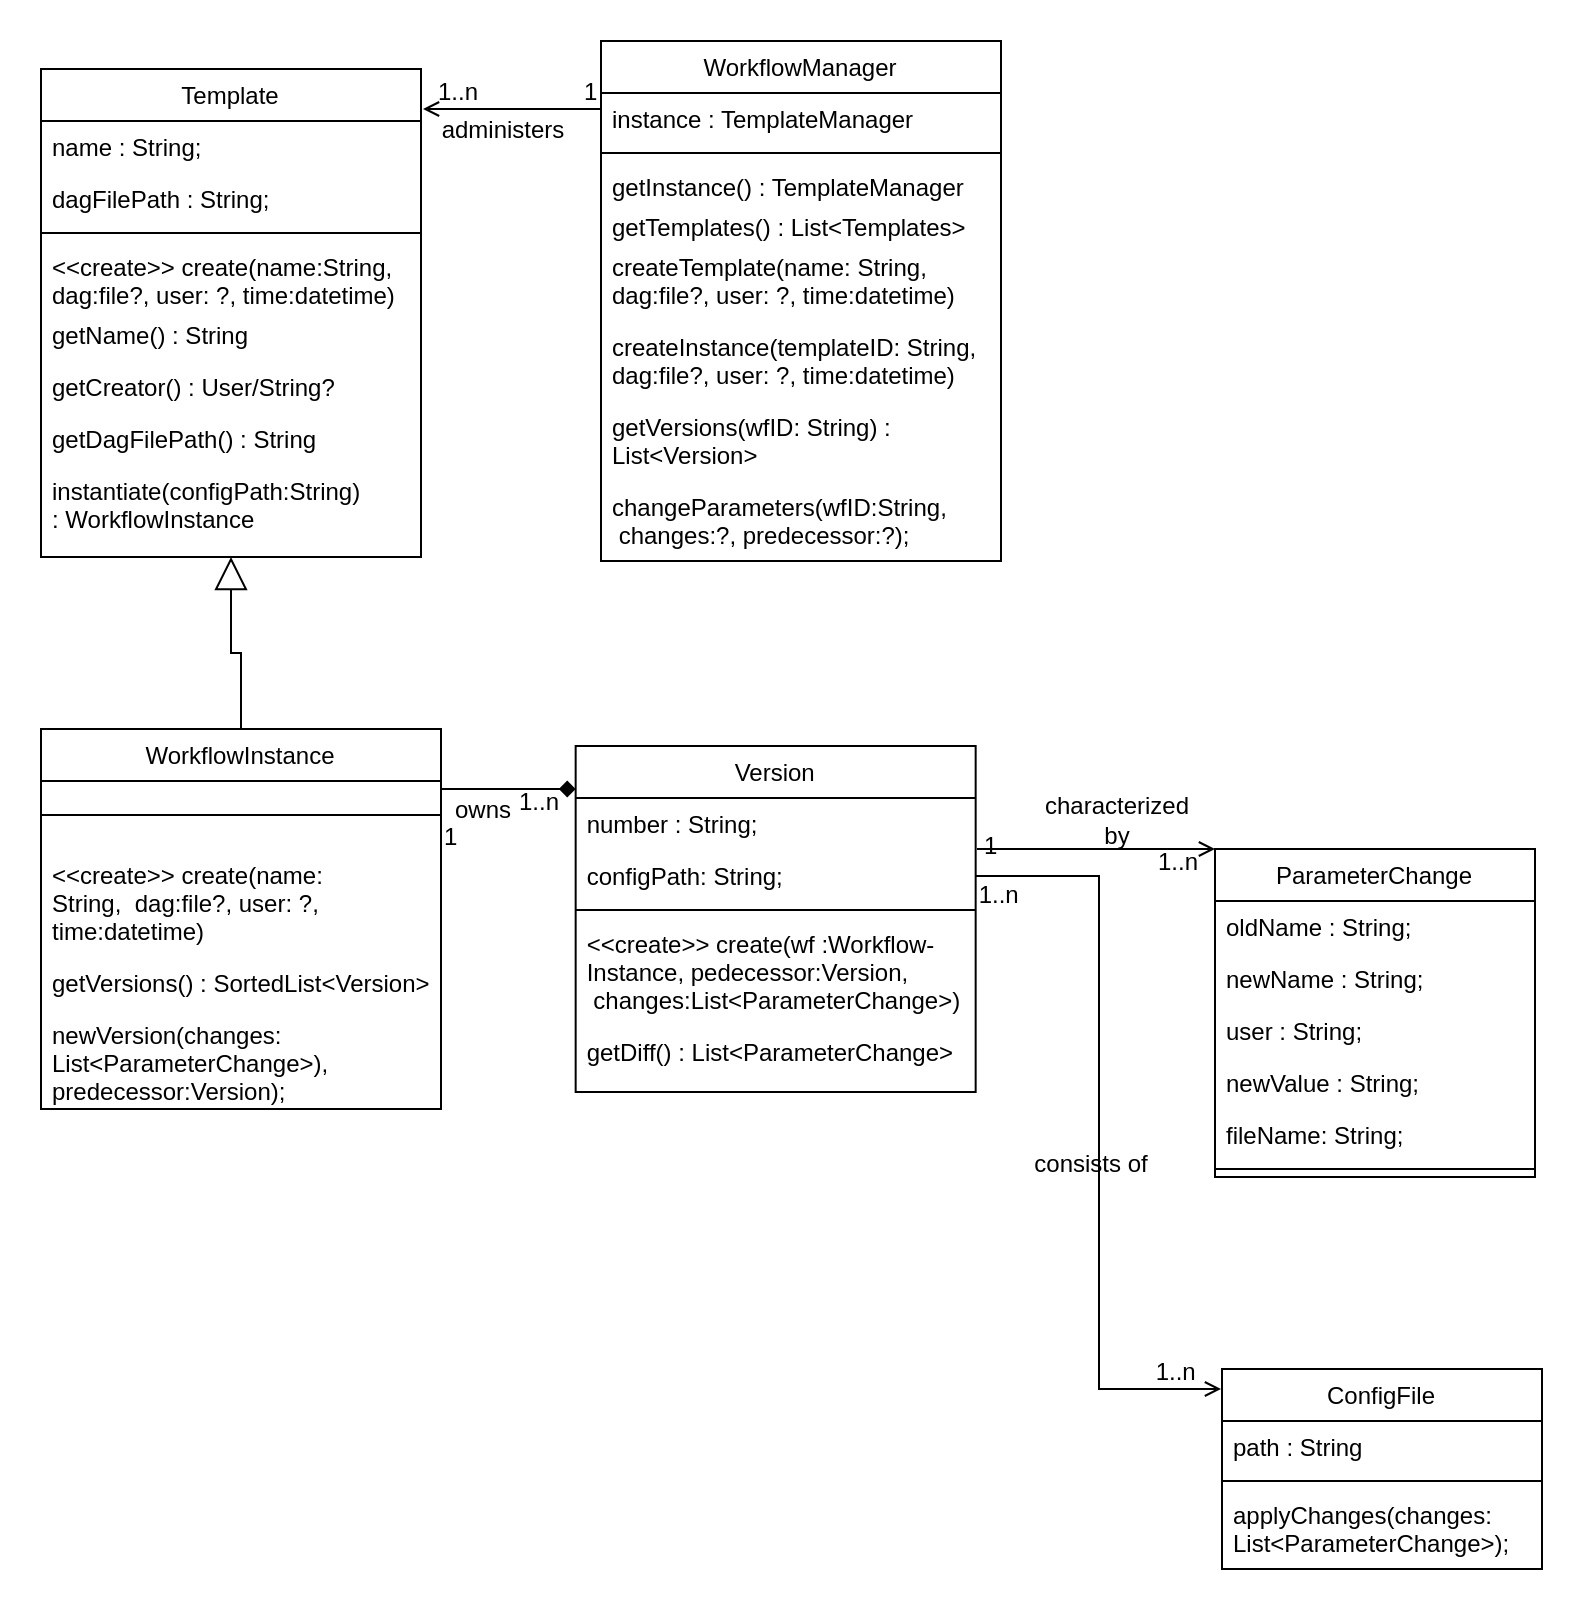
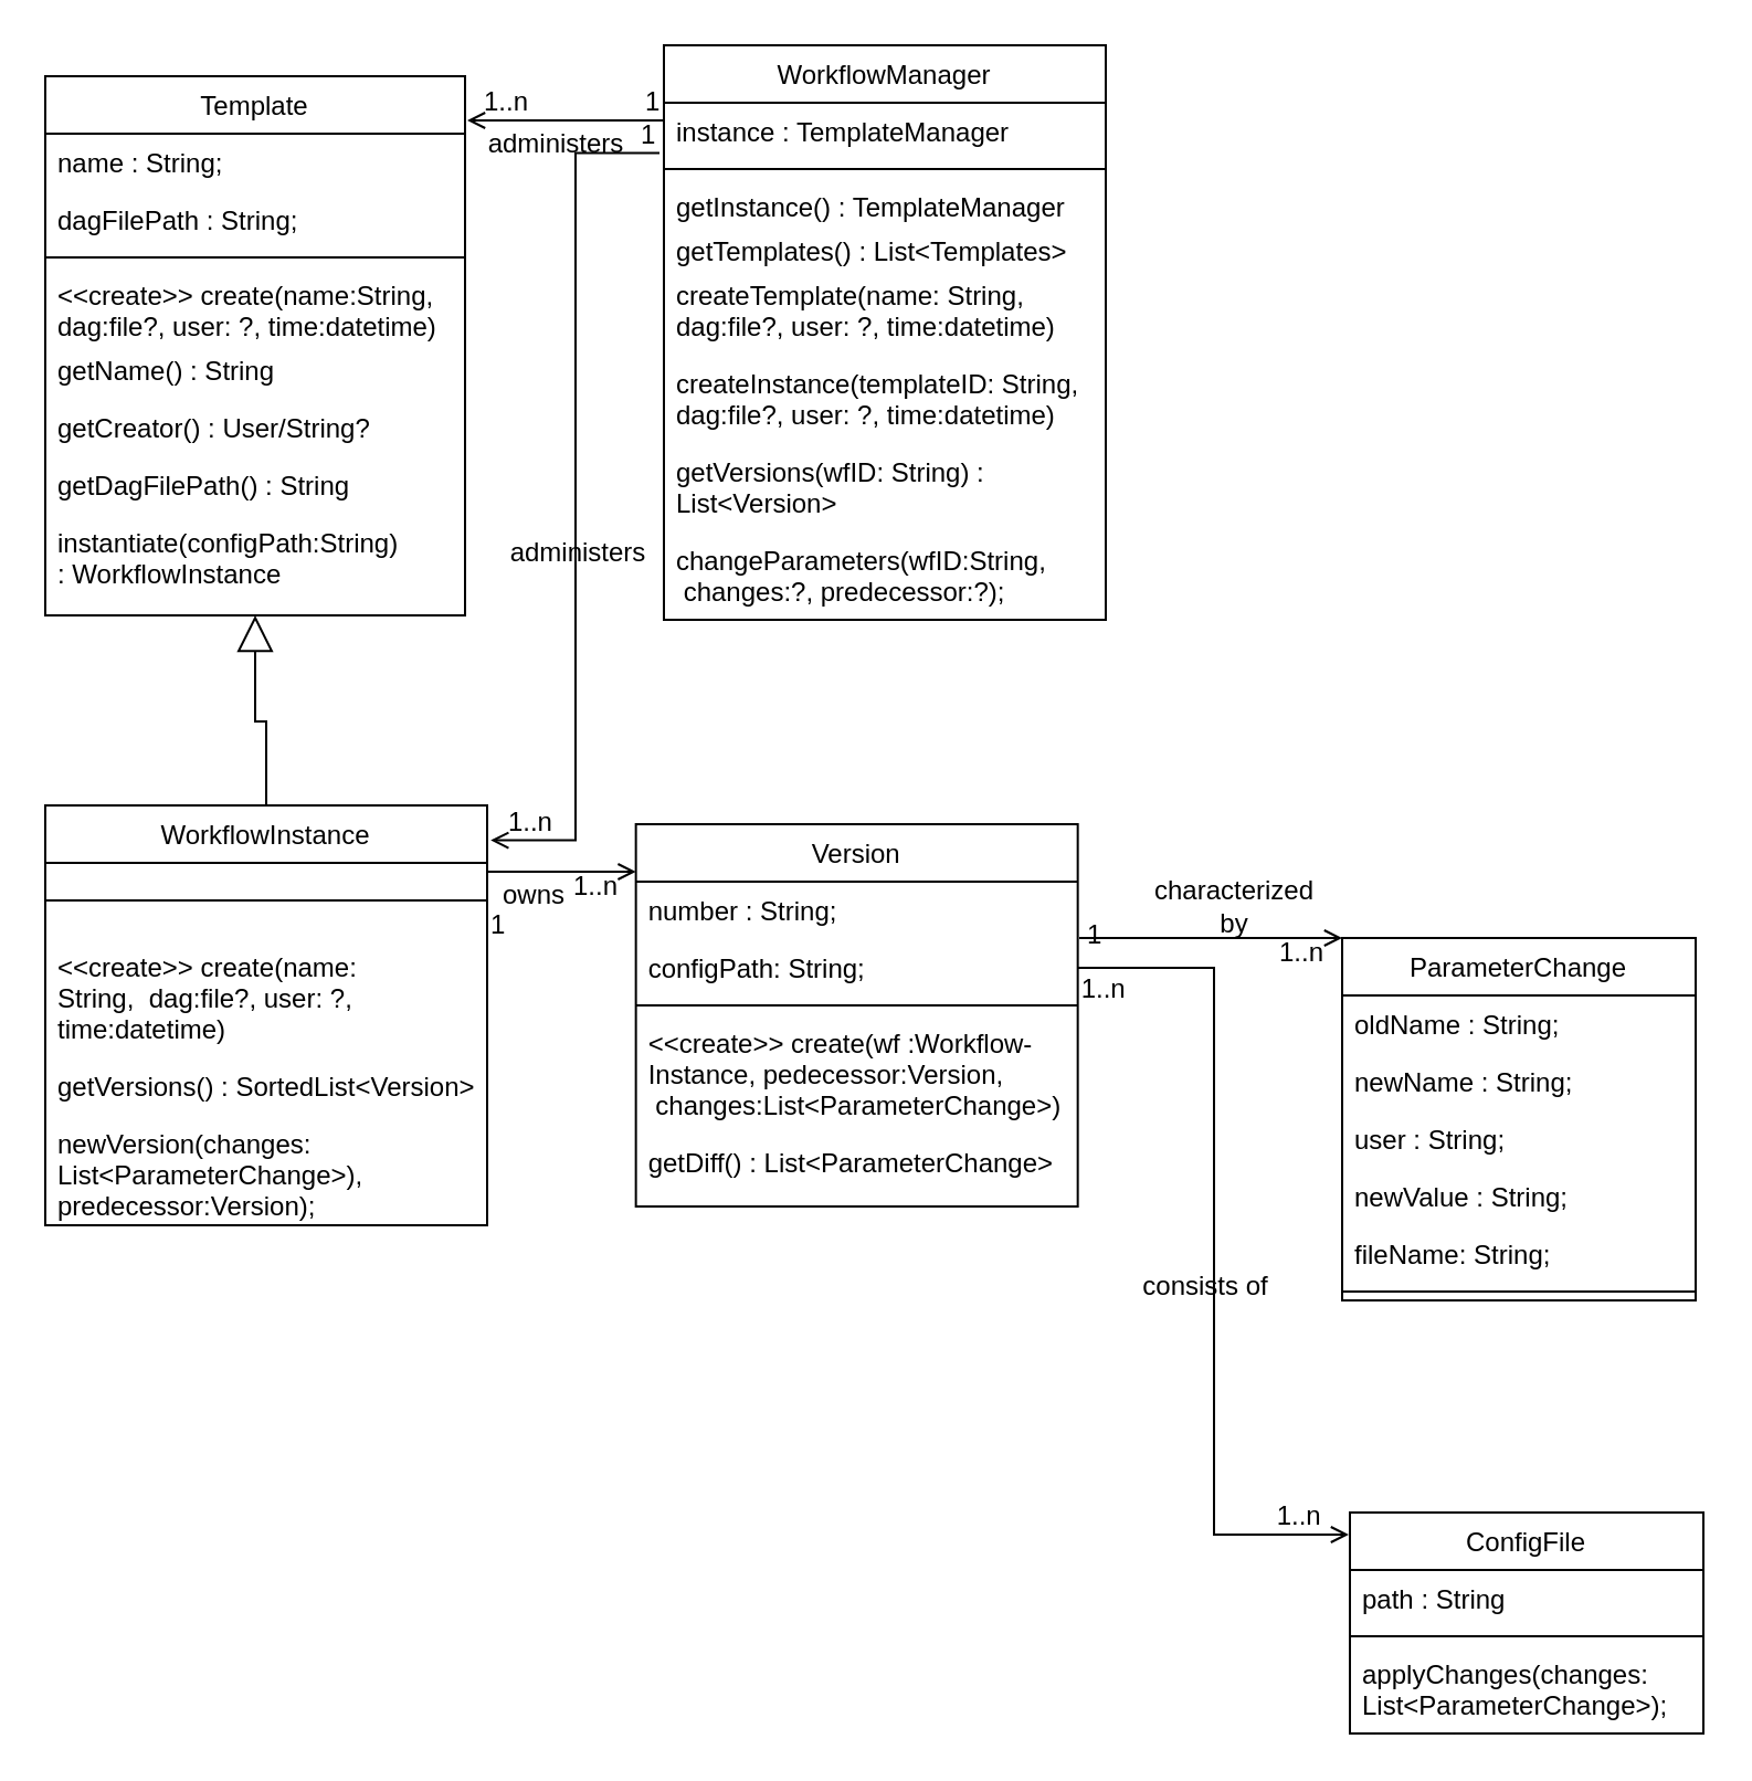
+ <mxCell id="59" value="" style="endArrow=open;shadow=0;strokeWidth=1;rounded=0;endFill=1;edgeStyle=elbowEdgeStyle;entryX=1.008;entryY=0.083;entryDx=0;entryDy=0;exitX=-0.01;exitY=0.876;exitDx=0;exitDy=0;exitPerimeter=0;entryPerimeter=0;" edge="1" parent="1" source="47" target="12"><mxGeometry x="0.5" y="41" relative="1" as="geometry"><mxPoint x="310" y="64" as="sourcePoint" /><mxPoint x="221" y="64" as="targetPoint" /><mxPoint x="-40" y="32" as="offset" /><Array as="points"><mxPoint x="260" y="84" /><mxPoint x="260" y="144" /></Array></mxGeometry></mxCell>
+ <mxCell id="60" value="1" style="resizable=0;align=left;verticalAlign=bottom;labelBackgroundColor=none;fontSize=12;" connectable="0" vertex="1" parent="59"><mxGeometry x="-1" relative="1" as="geometry"><mxPoint x="-10" as="offset" /></mxGeometry></mxCell>
+ <mxCell id="61" value="1..n" style="resizable=0;align=right;verticalAlign=bottom;labelBackgroundColor=none;fontSize=12;" connectable="0" vertex="1" parent="59"><mxGeometry x="1" relative="1" as="geometry"><mxPoint x="29" as="offset" /></mxGeometry></mxCell>
+ <mxCell id="62" value="administers" style="text;html=1;resizable=0;points=[];;align=center;verticalAlign=middle;labelBackgroundColor=none;rounded=0;shadow=0;strokeWidth=1;fontSize=12;" vertex="1" connectable="0" parent="59"><mxGeometry x="0.5" y="49" relative="1" as="geometry"><mxPoint x="-49" y="-72" as="offset" /></mxGeometry></mxCell>
- <mxCell id="23" value="" style="endArrow=diamond;shadow=0;strokeWidth=1;rounded=0;endFill=1;edgeStyle=elbowEdgeStyle;elbow=vertical;exitX=1;exitY=0.25;exitDx=0;exitDy=0;" parent="1" target="17" edge="1" source="12"><mxGeometry x="0.5" y="41" relative="1" as="geometry"><mxPoint x="210" y="399" as="sourcePoint" /><mxPoint x="344" y="356" as="targetPoint" /><mxPoint x="-40" y="32" as="offset" /><Array as="points"><mxPoint x="220" y="394" /></Array></mxGeometry></mxCell>
+ <mxCell id="23" value="" style="endArrow=open;shadow=0;strokeWidth=1;rounded=0;endFill=1;edgeStyle=elbowEdgeStyle;elbow=vertical;exitX=1;exitY=0.25;exitDx=0;exitDy=0;" parent="1" target="17" edge="1" source="12"><mxGeometry x="0.5" y="41" relative="1" as="geometry"><mxPoint x="210" y="399" as="sourcePoint" /><mxPoint x="344" y="356" as="targetPoint" /><mxPoint x="-40" y="32" as="offset" /><Array as="points"><mxPoint x="220" y="394" /></Array></mxGeometry></mxCell>
